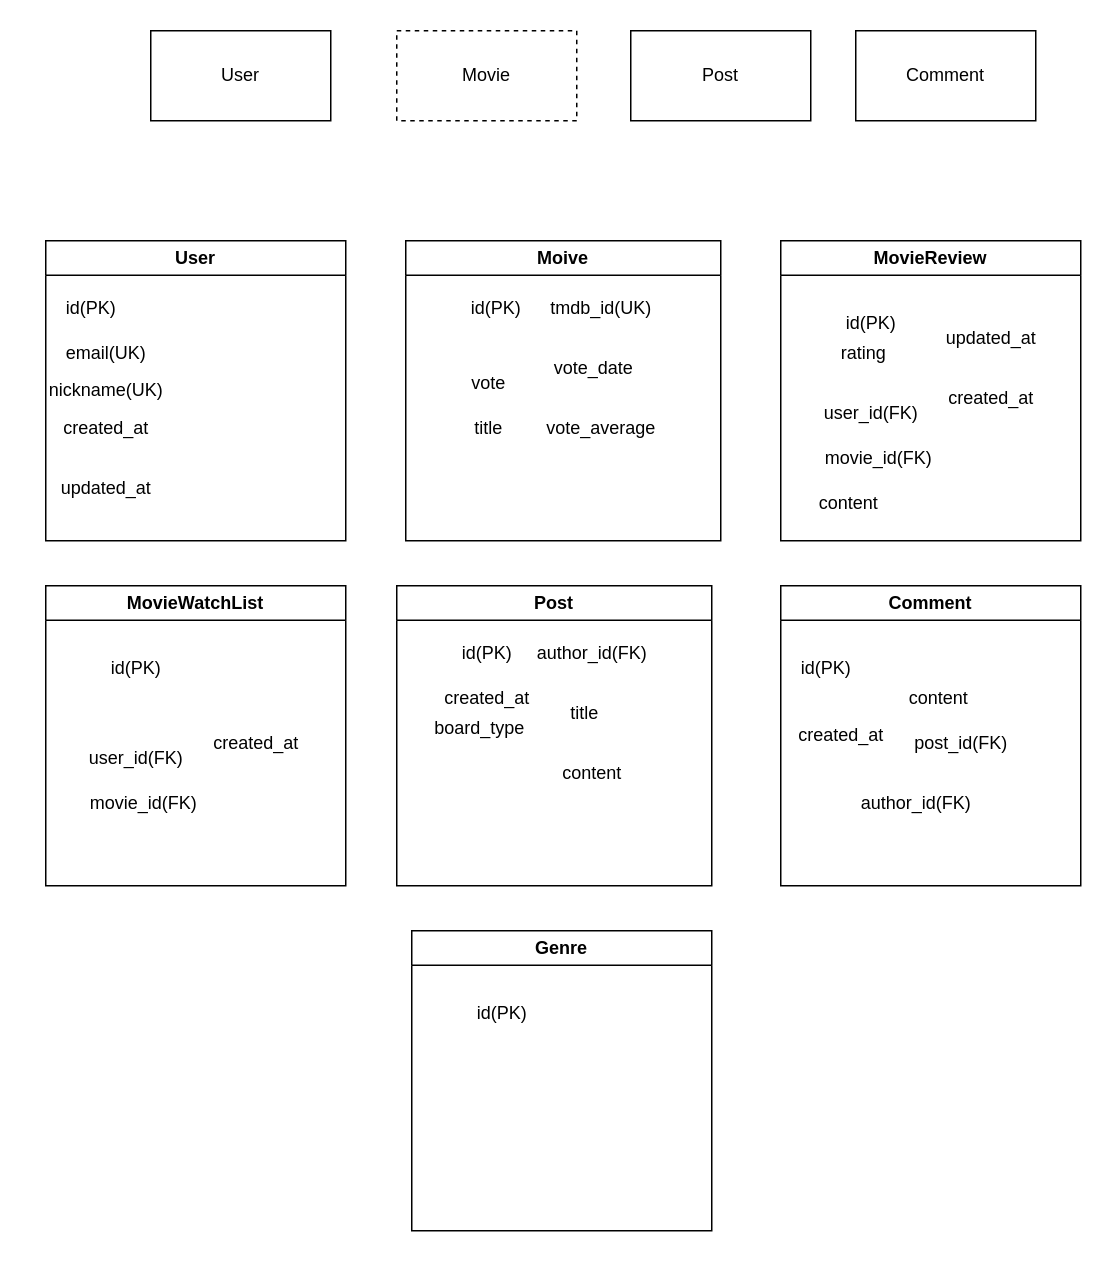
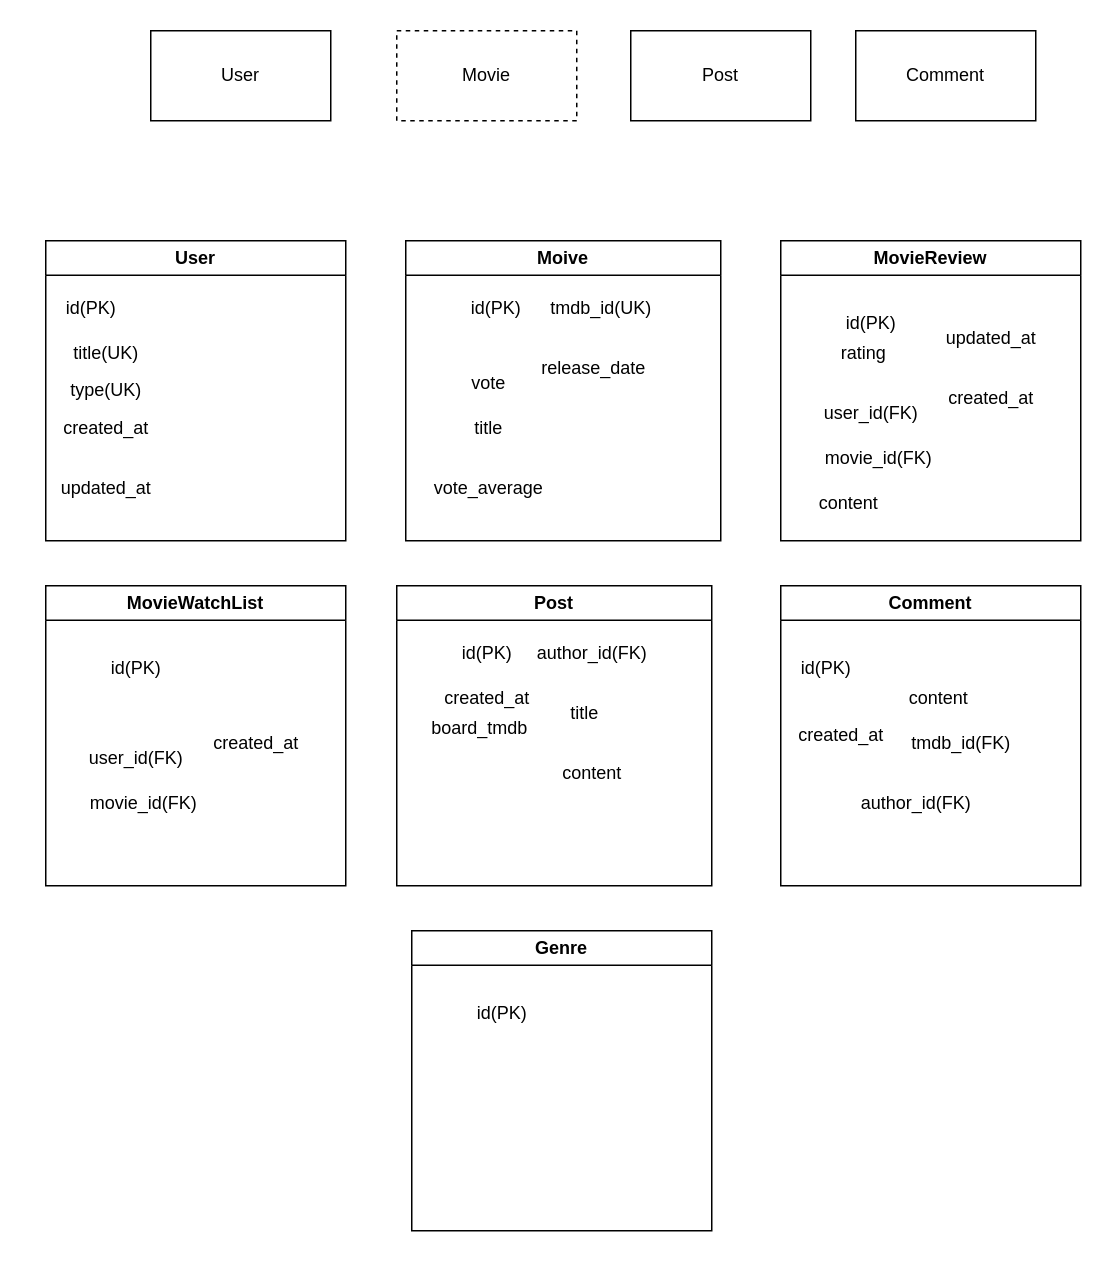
- <mxCell id="15" value="email(UK)" style="text;html=1;align=center;verticalAlign=middle;resizable=0;points=[];autosize=1;strokeColor=none;fillColor=none;" vertex="1" parent="13"><mxGeometry y="60" width="80" height="30" as="geometry" /></mxCell>
+ <mxCell id="15" value="title(UK)" style="text;html=1;align=center;verticalAlign=middle;resizable=0;points=[];autosize=1;strokeColor=none;fillColor=none;" vertex="1" parent="13"><mxGeometry y="60" width="80" height="30" as="geometry" /></mxCell>
- <mxCell id="10" value="vote_date" style="text;html=1;align=center;verticalAlign=middle;resizable=0;points=[];autosize=1;strokeColor=none;fillColor=none;" vertex="1" parent="6"><mxGeometry x="80" y="70" width="90" height="30" as="geometry" /></mxCell>
+ <mxCell id="10" value="release_date" style="text;html=1;align=center;verticalAlign=middle;resizable=0;points=[];autosize=1;strokeColor=none;fillColor=none;" vertex="1" parent="6"><mxGeometry x="80" y="70" width="90" height="30" as="geometry" /></mxCell>
- <mxCell id="16" value="nickname(UK)" style="text;html=1;align=center;verticalAlign=middle;resizable=0;points=[];autosize=1;strokeColor=none;fillColor=none;" vertex="1" parent="13"><mxGeometry x="-10" y="85" width="100" height="30" as="geometry" /></mxCell>
+ <mxCell id="16" value="type(UK)" style="text;html=1;align=center;verticalAlign=middle;resizable=0;points=[];autosize=1;strokeColor=none;fillColor=none;" vertex="1" parent="13"><mxGeometry x="-10" y="85" width="100" height="30" as="geometry" /></mxCell>
- <mxCell id="11" value="vote_average" style="text;html=1;align=center;verticalAlign=middle;resizable=0;points=[];autosize=1;strokeColor=none;fillColor=none;" vertex="1" parent="6"><mxGeometry x="80" y="110" width="100" height="30" as="geometry" /></mxCell>
+ <mxCell id="11" value="vote_average" style="text;html=1;align=center;verticalAlign=middle;resizable=0;points=[];autosize=1;strokeColor=none;fillColor=none;" vertex="1" parent="6"><mxGeometry x="5" y="150" width="100" height="30" as="geometry" /></mxCell>
- <mxCell id="35" value="board_type" style="text;html=1;align=center;verticalAlign=middle;resizable=0;points=[];autosize=1;strokeColor=none;fillColor=none;" vertex="1" parent="33"><mxGeometry x="15" y="80" width="80" height="30" as="geometry" /></mxCell>
+ <mxCell id="35" value="board_tmdb" style="text;html=1;align=center;verticalAlign=middle;resizable=0;points=[];autosize=1;strokeColor=none;fillColor=none;" vertex="1" parent="33"><mxGeometry x="15" y="80" width="80" height="30" as="geometry" /></mxCell>
- <mxCell id="29" value="post_id(FK)" style="text;html=1;align=center;verticalAlign=middle;resizable=0;points=[];autosize=1;strokeColor=none;fillColor=none;" vertex="1" parent="27"><mxGeometry x="75" y="90" width="90" height="30" as="geometry" /></mxCell>
+ <mxCell id="29" value="tmdb_id(FK)" style="text;html=1;align=center;verticalAlign=middle;resizable=0;points=[];autosize=1;strokeColor=none;fillColor=none;" vertex="1" parent="27"><mxGeometry x="75" y="90" width="90" height="30" as="geometry" /></mxCell>
